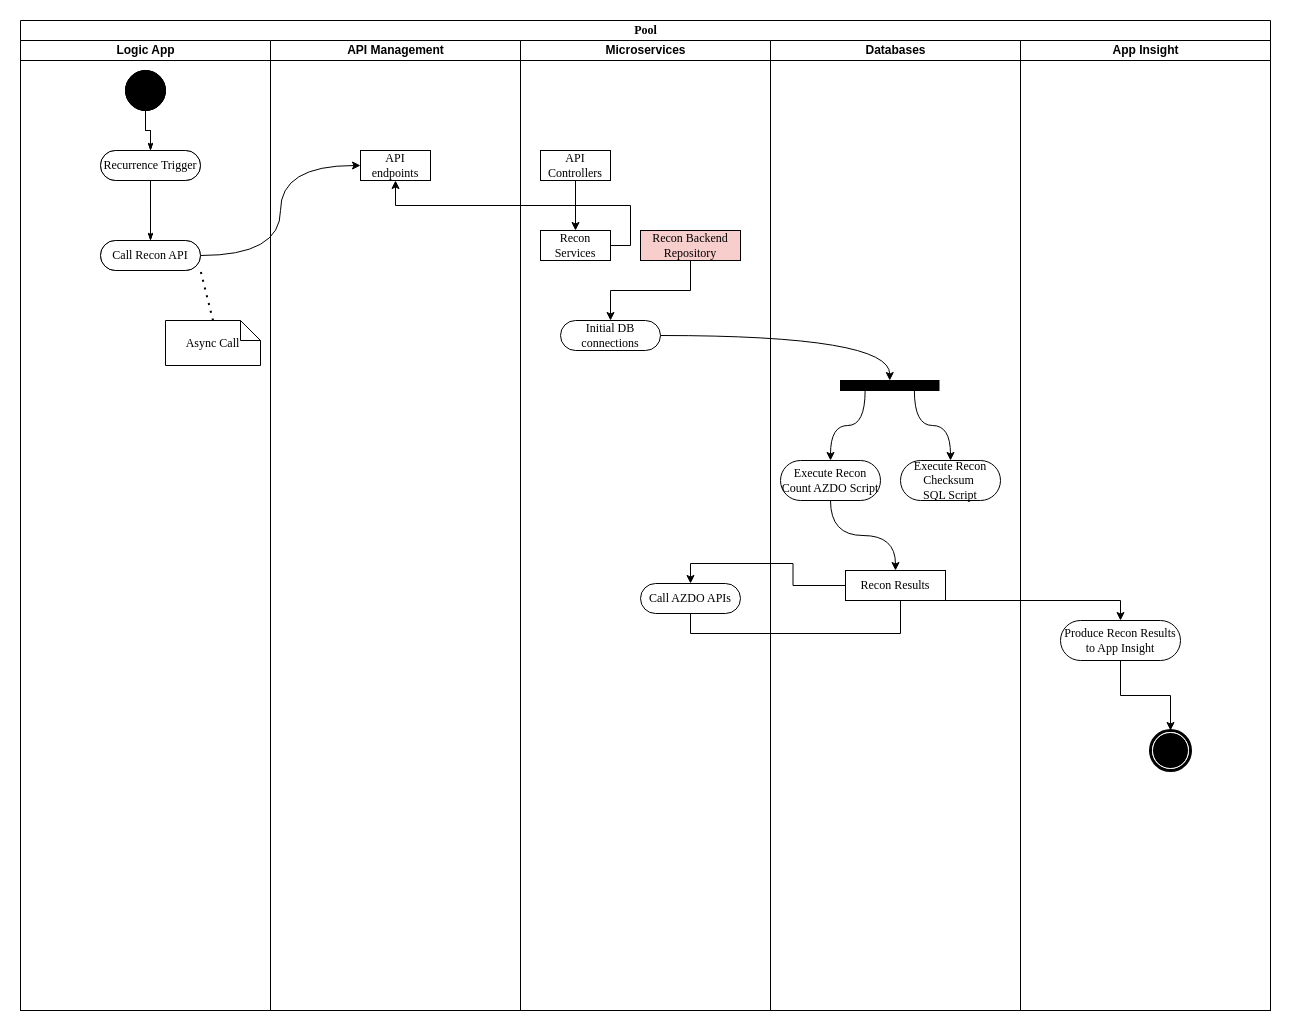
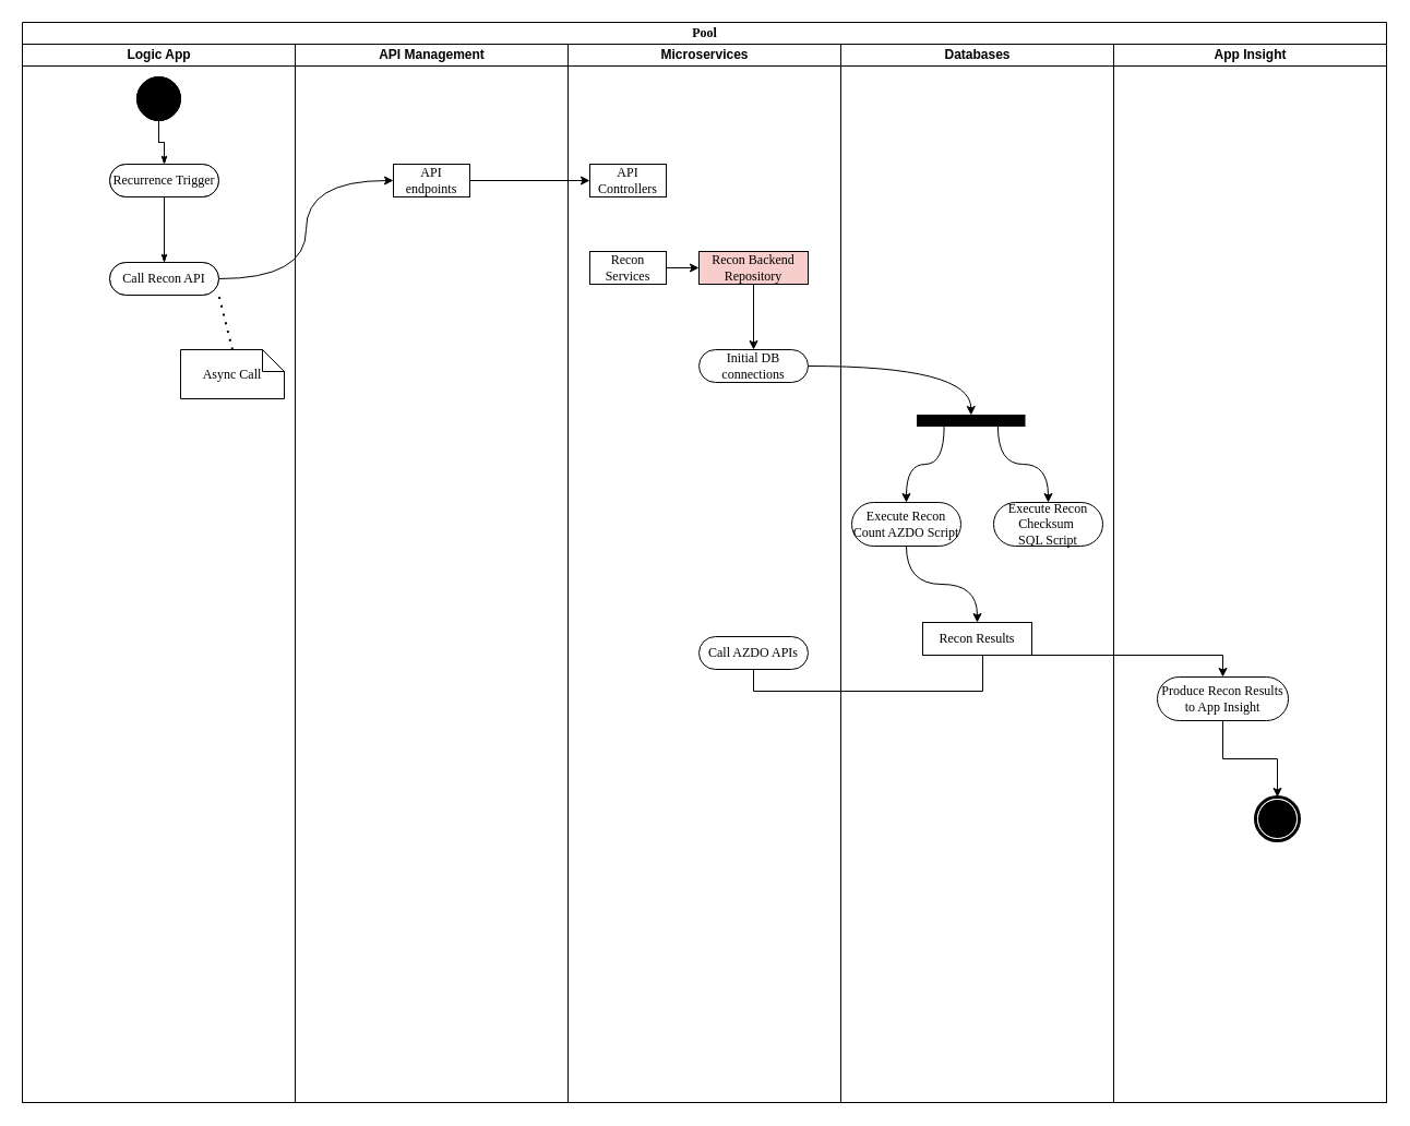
+ <mxCell id="22" value="" style="edgeStyle=orthogonalEdgeStyle;rounded=0;orthogonalLoop=1;jettySize=auto;html=1;exitX=1;exitY=0.5;exitDx=0;exitDy=0;entryX=0;entryY=0.5;entryDx=0;entryDy=0;" edge="1" parent="2" source="10" target="13"><mxGeometry relative="1" as="geometry"><mxPoint x="480" y="200" as="sourcePoint" /><mxPoint x="550" y="150" as="targetPoint" /></mxGeometry></mxCell>
- <mxCell id="15" value="" style="edgeStyle=orthogonalEdgeStyle;rounded=0;orthogonalLoop=1;jettySize=auto;html=1;entryX=0.5;entryY=0;entryDx=0;entryDy=0;exitX=0.5;exitY=1;exitDx=0;exitDy=0;" edge="1" parent="12" source="13" target="14"><mxGeometry relative="1" as="geometry"><mxPoint x="140" y="220" as="sourcePoint" /><mxPoint x="250" y="180" as="targetPoint" /></mxGeometry></mxCell>
- <mxCell id="17" value="" style="edgeStyle=orthogonalEdgeStyle;rounded=0;orthogonalLoop=1;jettySize=auto;html=1;exitX=1;exitY=0.5;exitDx=0;exitDy=0;" edge="1" parent="12" source="14" target="10"><mxGeometry relative="1" as="geometry"><mxPoint x="65" y="150" as="sourcePoint" /><mxPoint x="65" y="200" as="targetPoint" /></mxGeometry></mxCell>
+ <mxCell id="17" value="" style="edgeStyle=orthogonalEdgeStyle;rounded=0;orthogonalLoop=1;jettySize=auto;html=1;entryX=0;entryY=0.5;entryDx=0;entryDy=0;exitX=1;exitY=0.5;exitDx=0;exitDy=0;" edge="1" parent="12" source="14" target="16"><mxGeometry relative="1" as="geometry"><mxPoint x="65" y="150" as="sourcePoint" /><mxPoint x="65" y="200" as="targetPoint" /></mxGeometry></mxCell>
- <mxCell id="18" value="Initial DB connections" style="rounded=1;whiteSpace=wrap;html=1;shadow=0;comic=0;labelBackgroundColor=none;strokeWidth=1;fontFamily=Verdana;fontSize=12;align=center;arcSize=50;" vertex="1" parent="12"><mxGeometry x="40" y="280" width="100" height="30" as="geometry" /></mxCell>
+ <mxCell id="18" value="Initial DB connections" style="rounded=1;whiteSpace=wrap;html=1;shadow=0;comic=0;labelBackgroundColor=none;strokeWidth=1;fontFamily=Verdana;fontSize=12;align=center;arcSize=50;" vertex="1" parent="12"><mxGeometry x="120" y="280" width="100" height="30" as="geometry" /></mxCell>
- <mxCell id="34" value="Execute Recon Checksum&amp;nbsp;&lt;div&gt;SQL Script&lt;/div&gt;" style="rounded=1;whiteSpace=wrap;html=1;shadow=0;comic=0;labelBackgroundColor=none;strokeWidth=1;fontFamily=Verdana;fontSize=12;align=center;arcSize=50;" vertex="1" parent="31"><mxGeometry x="130" y="420" width="100" height="40" as="geometry" /></mxCell>
+ <mxCell id="34" value="Execute Recon Checksum&amp;nbsp;&lt;div&gt;SQL Script&lt;/div&gt;" style="rounded=1;whiteSpace=wrap;html=1;shadow=0;comic=0;labelBackgroundColor=none;strokeWidth=1;fontFamily=Verdana;fontSize=12;align=center;arcSize=50;" vertex="1" parent="31"><mxGeometry x="140" y="420" width="100" height="40" as="geometry" /></mxCell>
- <mxCell id="40" value="" style="edgeStyle=orthogonalEdgeStyle;rounded=0;orthogonalLoop=1;jettySize=auto;html=1;entryX=0.5;entryY=0;entryDx=0;entryDy=0;exitX=0;exitY=0.5;exitDx=0;exitDy=0;" edge="1" parent="1" source="37" target="20"><mxGeometry relative="1" as="geometry"><mxPoint x="845" y="585" as="sourcePoint" /><mxPoint x="660" y="710" as="targetPoint" /></mxGeometry></mxCell>
